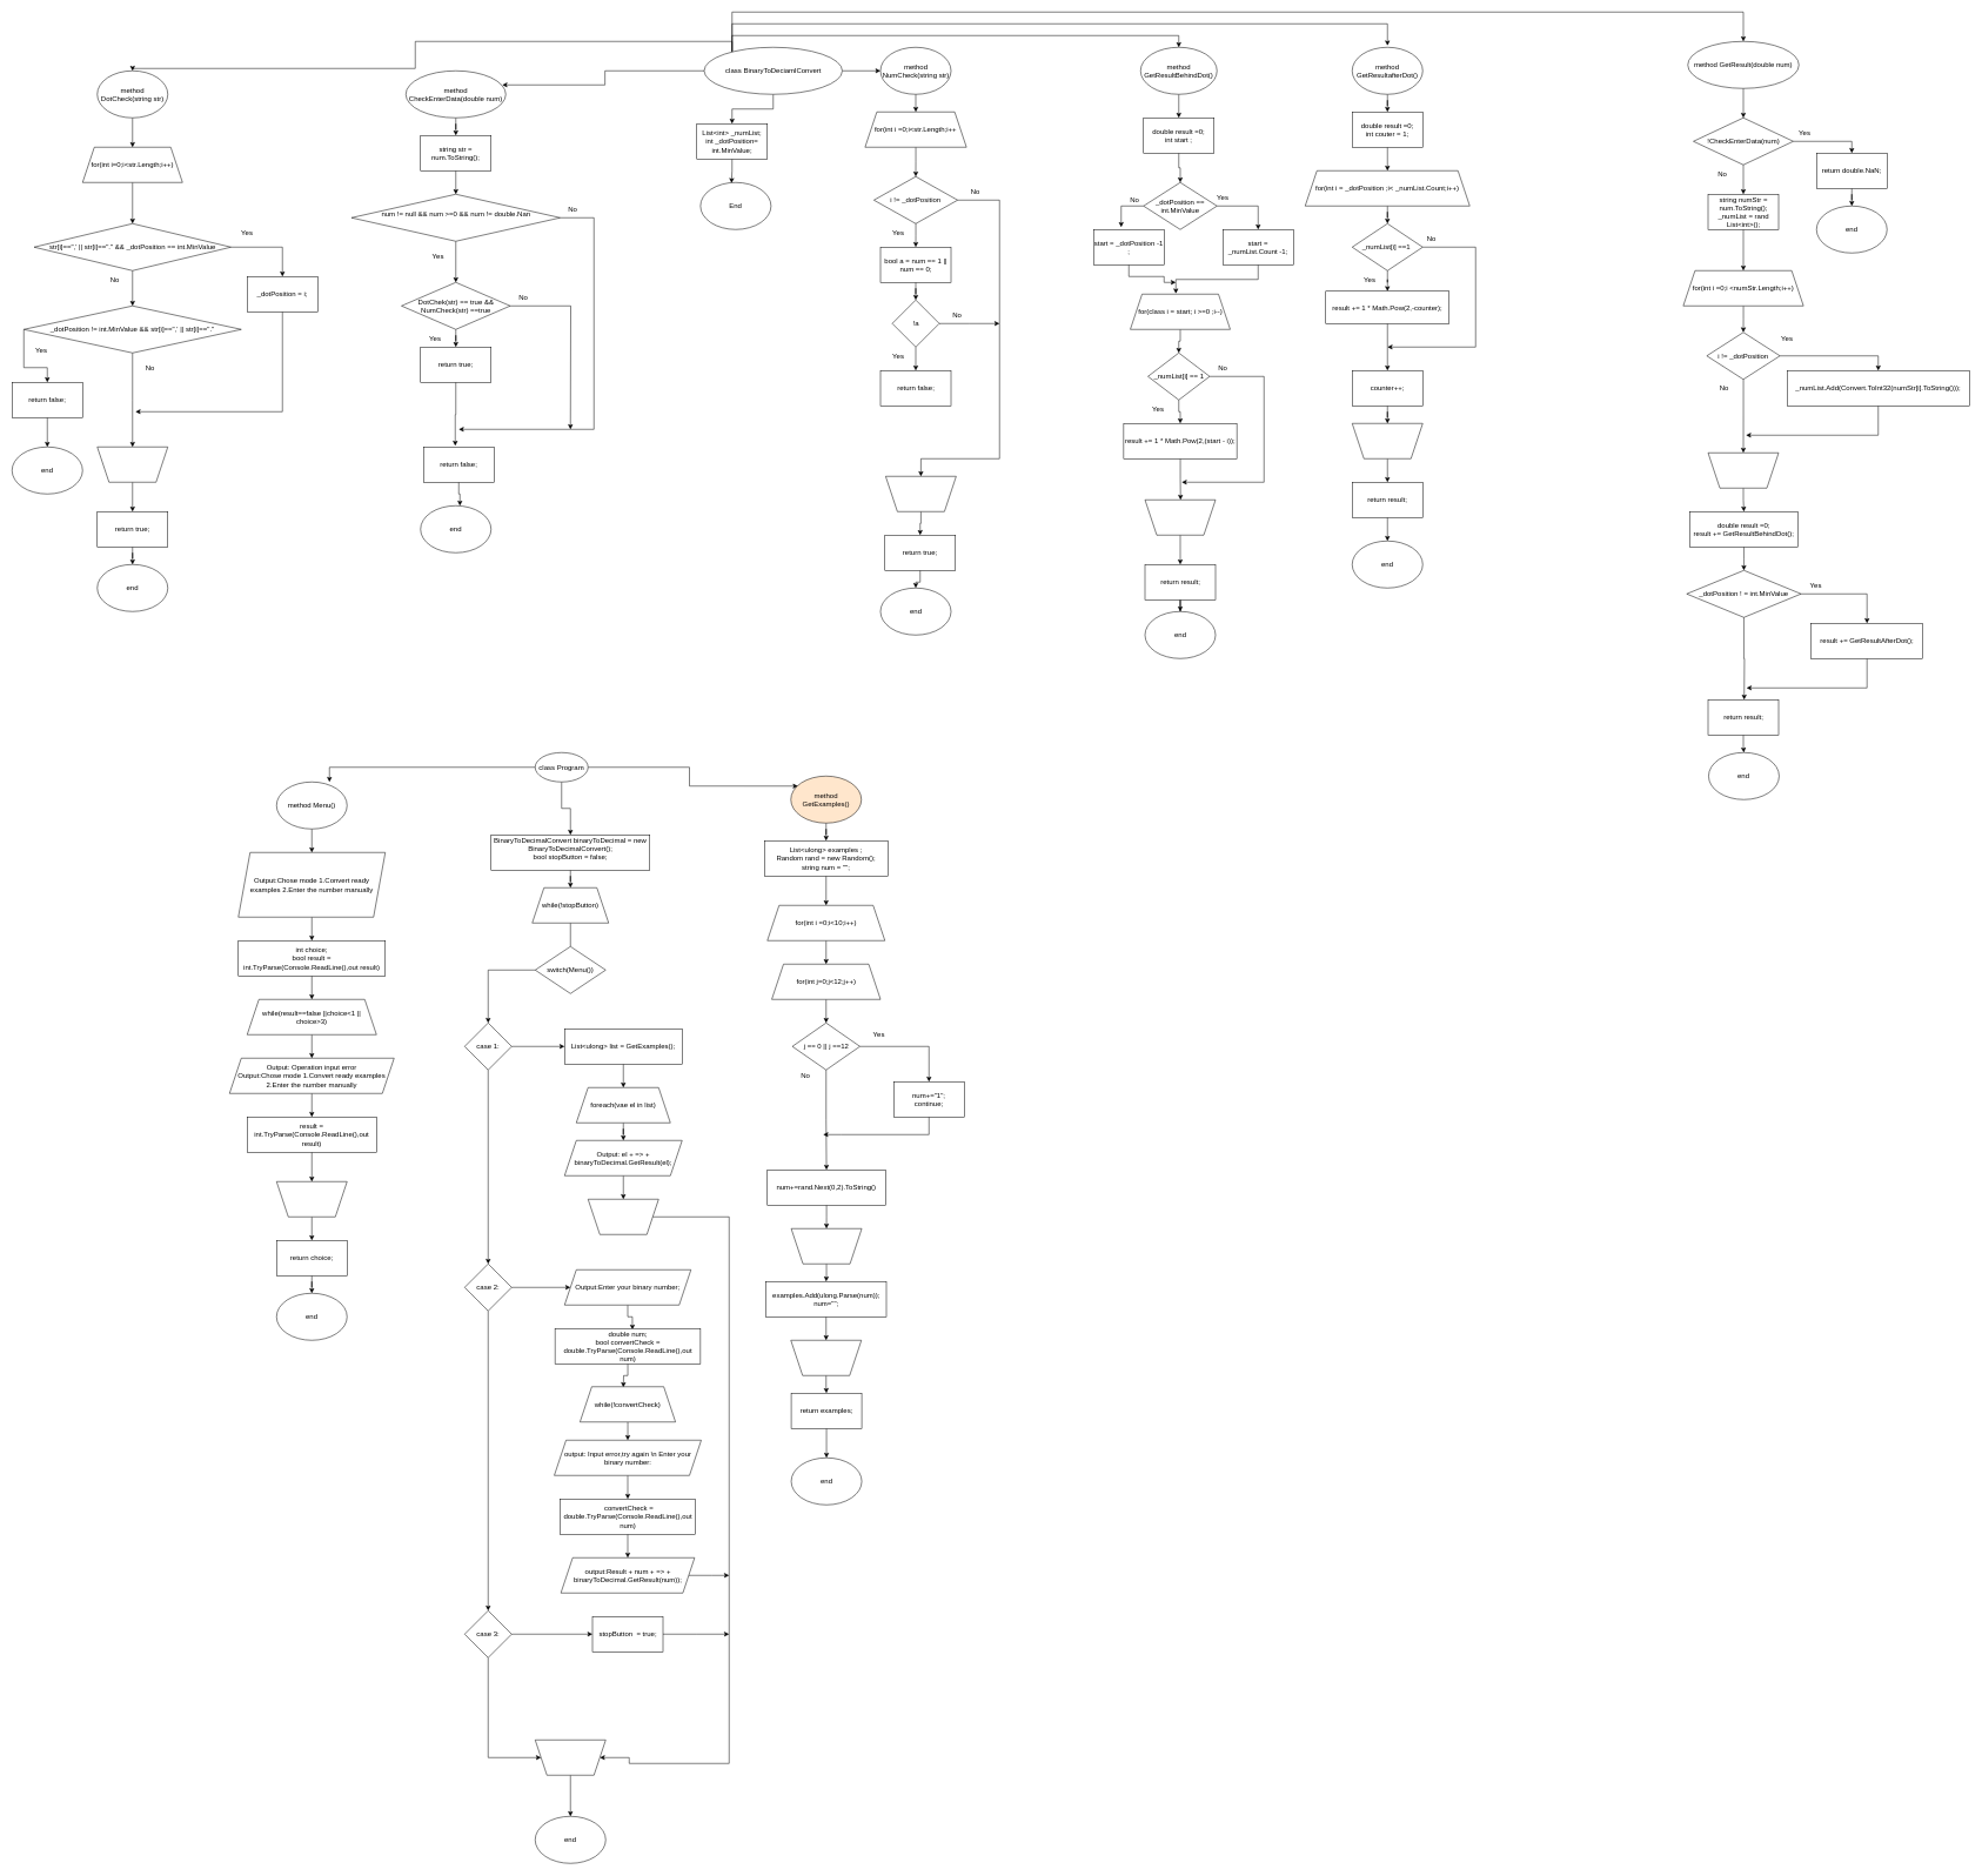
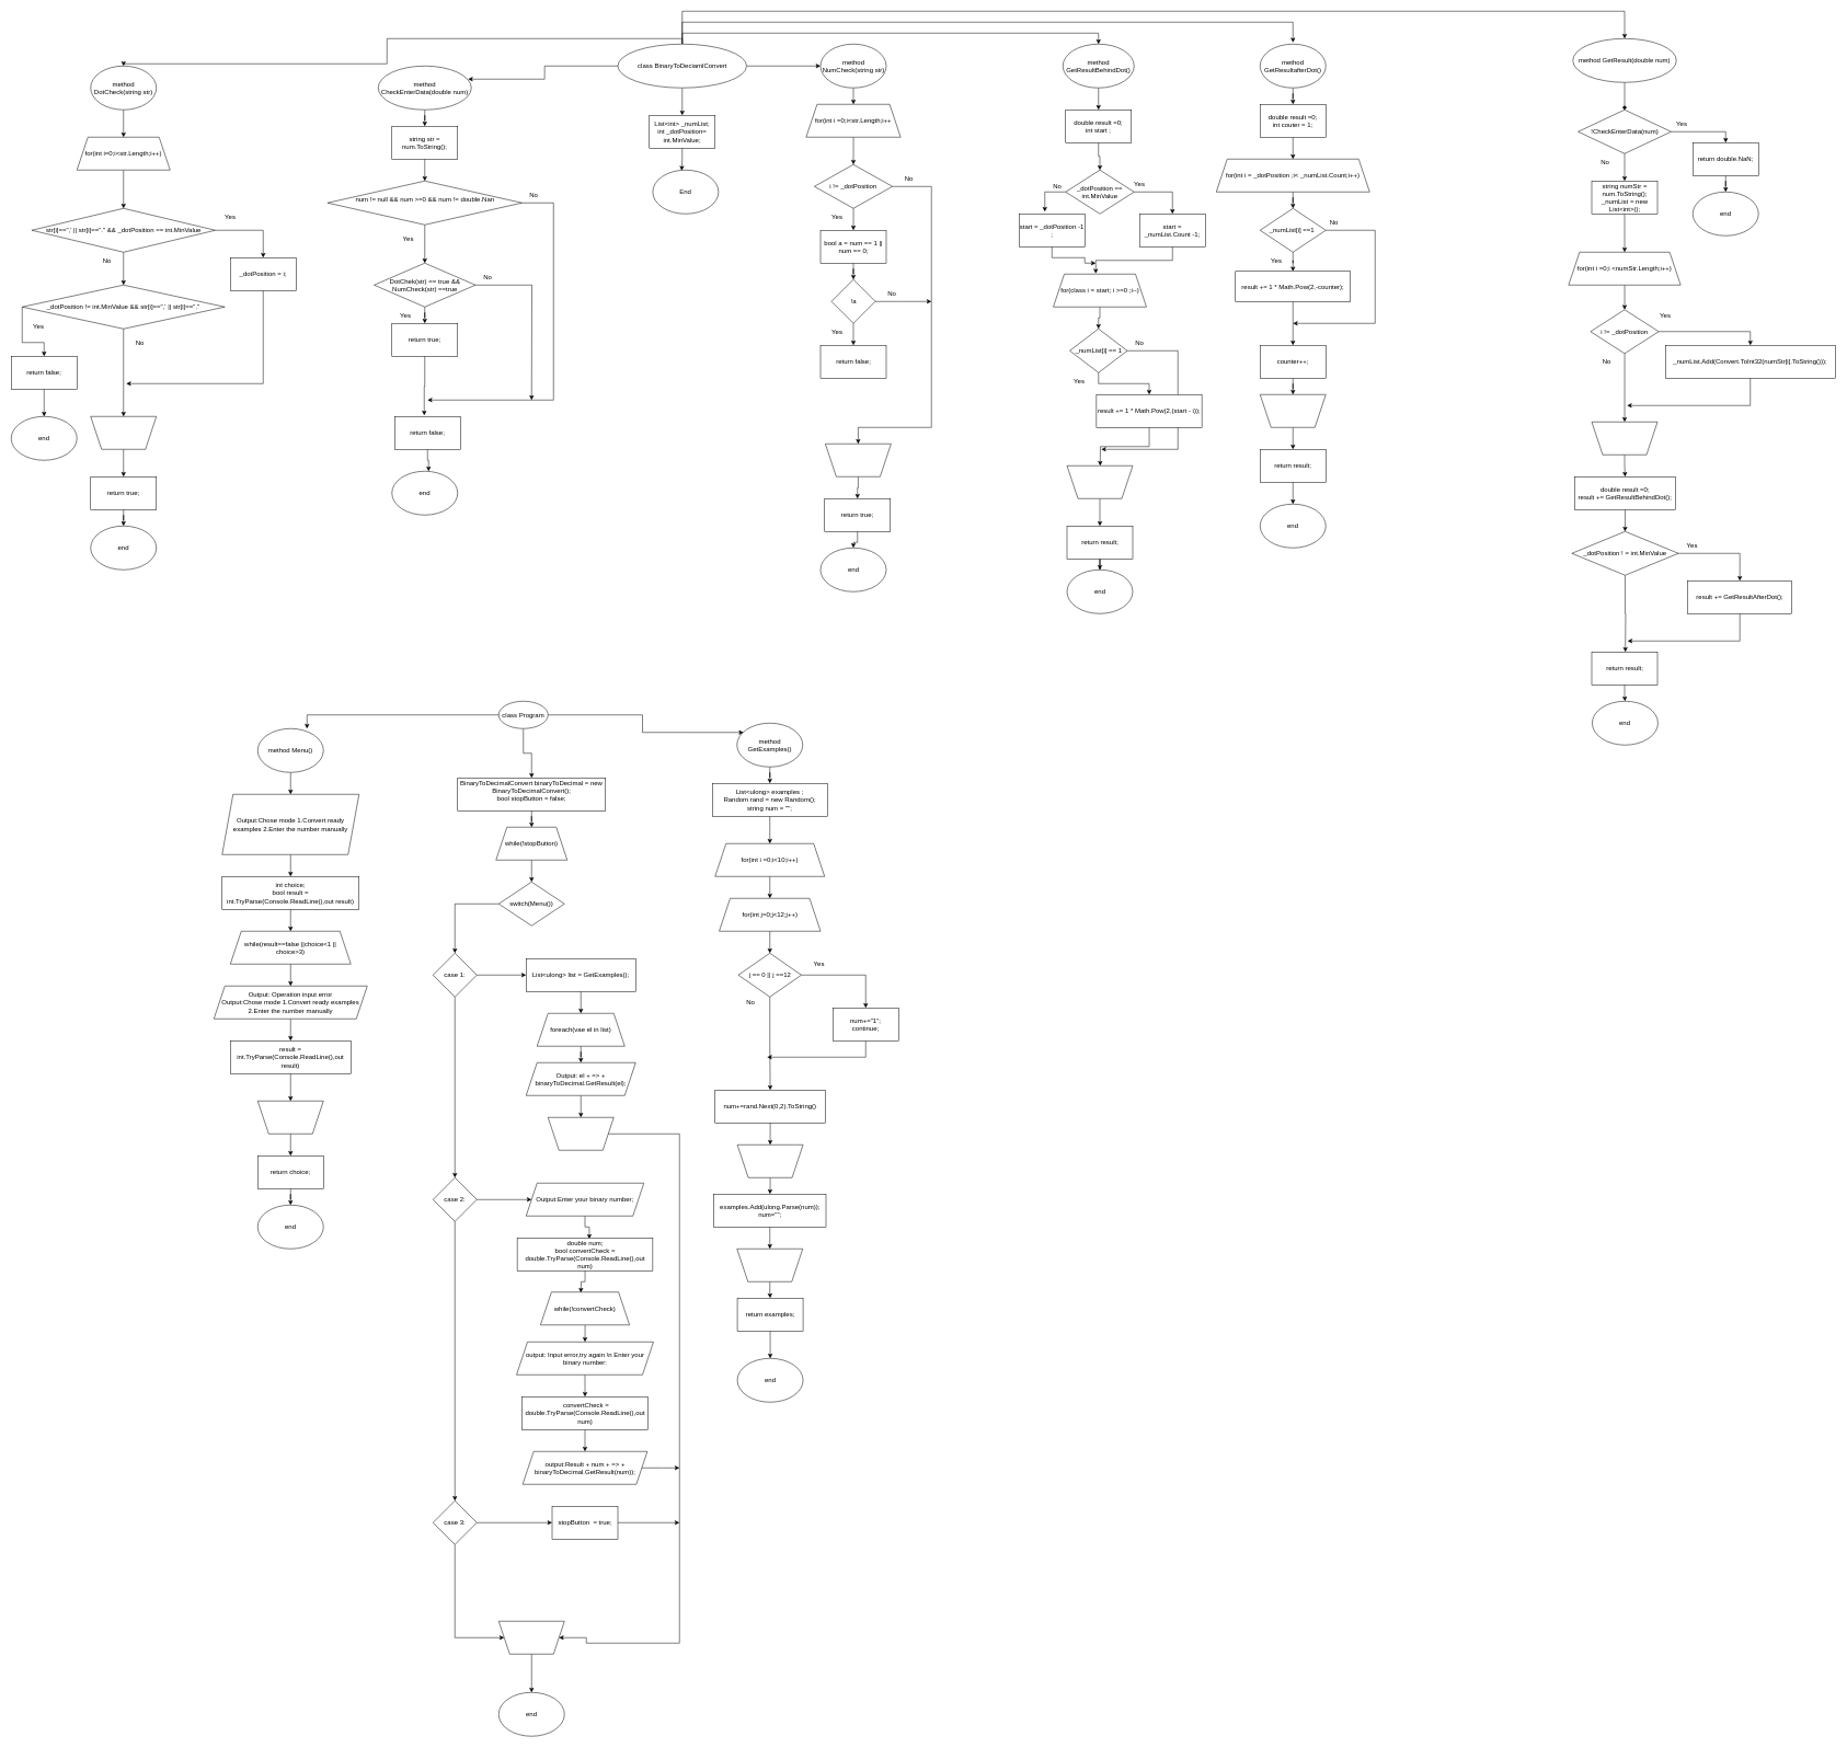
- <mxCell id="95" value="class BinaryToDeciamlConvert&lt;br&gt;" style="ellipse;whiteSpace=wrap;html=1;" parent="1" vertex="1"><mxGeometry x="1197.5" y="80" width="235" height="80" as="geometry" /></mxCell>
+ <mxCell id="95" value="class BinaryToDeciamlConvert&lt;br&gt;" style="ellipse;whiteSpace=wrap;html=1;" parent="1" vertex="1"><mxGeometry x="1127.5" y="80" width="235" height="80" as="geometry" /></mxCell>
- <mxCell id="211" style="edgeStyle=orthogonalEdgeStyle;rounded=0;orthogonalLoop=1;jettySize=auto;html=1;entryX=0.5;entryY=0;entryDx=0;entryDy=0;" edge="1" parent="1" source="212" target="215"><mxGeometry relative="1" as="geometry" /></mxCell>
+ <mxCell id="211" style="edgeStyle=orthogonalEdgeStyle;rounded=0;orthogonalLoop=1;jettySize=auto;html=1;entryX=0.5;entryY=0;entryDx=0;entryDy=0;endArrow=diamond;" edge="1" parent="1" source="212" target="215"><mxGeometry relative="1" as="geometry" /></mxCell>
- <mxCell id="221" value="string numStr = num.ToString();&lt;br&gt;_numList = rand List&amp;lt;int&amp;gt;();" style="rounded=0;whiteSpace=wrap;html=1;" vertex="1" parent="1"><mxGeometry x="2905.5" y="330" width="120" height="60" as="geometry" /></mxCell>
+ <mxCell id="221" value="string numStr = num.ToString();&lt;br&gt;_numList = new List&amp;lt;int&amp;gt;();" style="rounded=0;whiteSpace=wrap;html=1;" vertex="1" parent="1"><mxGeometry x="2905.5" y="330" width="120" height="60" as="geometry" /></mxCell>
- <mxCell id="183" value="result += 1 * Math.Pow(2,(start - i));" style="rounded=0;whiteSpace=wrap;html=1;" vertex="1" parent="1"><mxGeometry x="1911.25" y="720" width="192.5" height="60" as="geometry" /></mxCell>
+ <mxCell id="183" value="result += 1 * Math.Pow(2,(start - i));" style="rounded=0;whiteSpace=wrap;html=1;" vertex="1" parent="1"><mxGeometry x="2001.25" y="720" width="192.5" height="60" as="geometry" /></mxCell>
- <mxCell id="24" value="method GetExamples()" style="ellipse;whiteSpace=wrap;html=1;fillColor=#ffe6cc;" parent="1" vertex="1"><mxGeometry x="1345" y="1320" width="120" height="80" as="geometry" /></mxCell>
+ <mxCell id="24" value="method GetExamples()" style="ellipse;whiteSpace=wrap;html=1;" parent="1" vertex="1"><mxGeometry x="1345" y="1320" width="120" height="80" as="geometry" /></mxCell>
- <mxCell id="49" style="edgeStyle=orthogonalEdgeStyle;rounded=0;orthogonalLoop=1;jettySize=auto;html=1;entryX=0.5;entryY=0;entryDx=0;entryDy=0;endArrow=none;" parent="1" source="50" target="52" edge="1"><mxGeometry relative="1" as="geometry" /></mxCell>
+ <mxCell id="49" style="edgeStyle=orthogonalEdgeStyle;rounded=0;orthogonalLoop=1;jettySize=auto;html=1;entryX=0.5;entryY=0;entryDx=0;entryDy=0;" parent="1" source="50" target="52" edge="1"><mxGeometry relative="1" as="geometry" /></mxCell>
